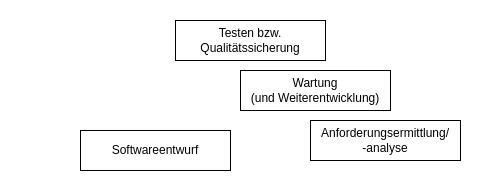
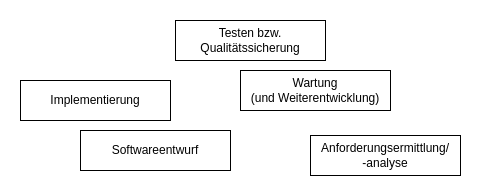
+ <mxCell id="3" value="Implementierung" style="rounded=0;whiteSpace=wrap;html=1;fontSize=12;" parent="1" vertex="1"><mxGeometry x="20" y="80" width="150" height="40" as="geometry" /></mxCell>
- <mxCell id="6" value="Anforderungsermittlung/&lt;br style=&quot;font-size: 12px;&quot;&gt;-analyse" style="rounded=0;whiteSpace=wrap;html=1;fontSize=12;" parent="1" vertex="1"><mxGeometry x="310" y="120" width="150" height="40" as="geometry" /></mxCell>
+ <mxCell id="6" value="Anforderungsermittlung/&lt;br style=&quot;font-size: 12px;&quot;&gt;-analyse" style="rounded=0;whiteSpace=wrap;html=1;fontSize=12;" parent="1" vertex="1"><mxGeometry x="310" y="135" width="150" height="40" as="geometry" /></mxCell>
